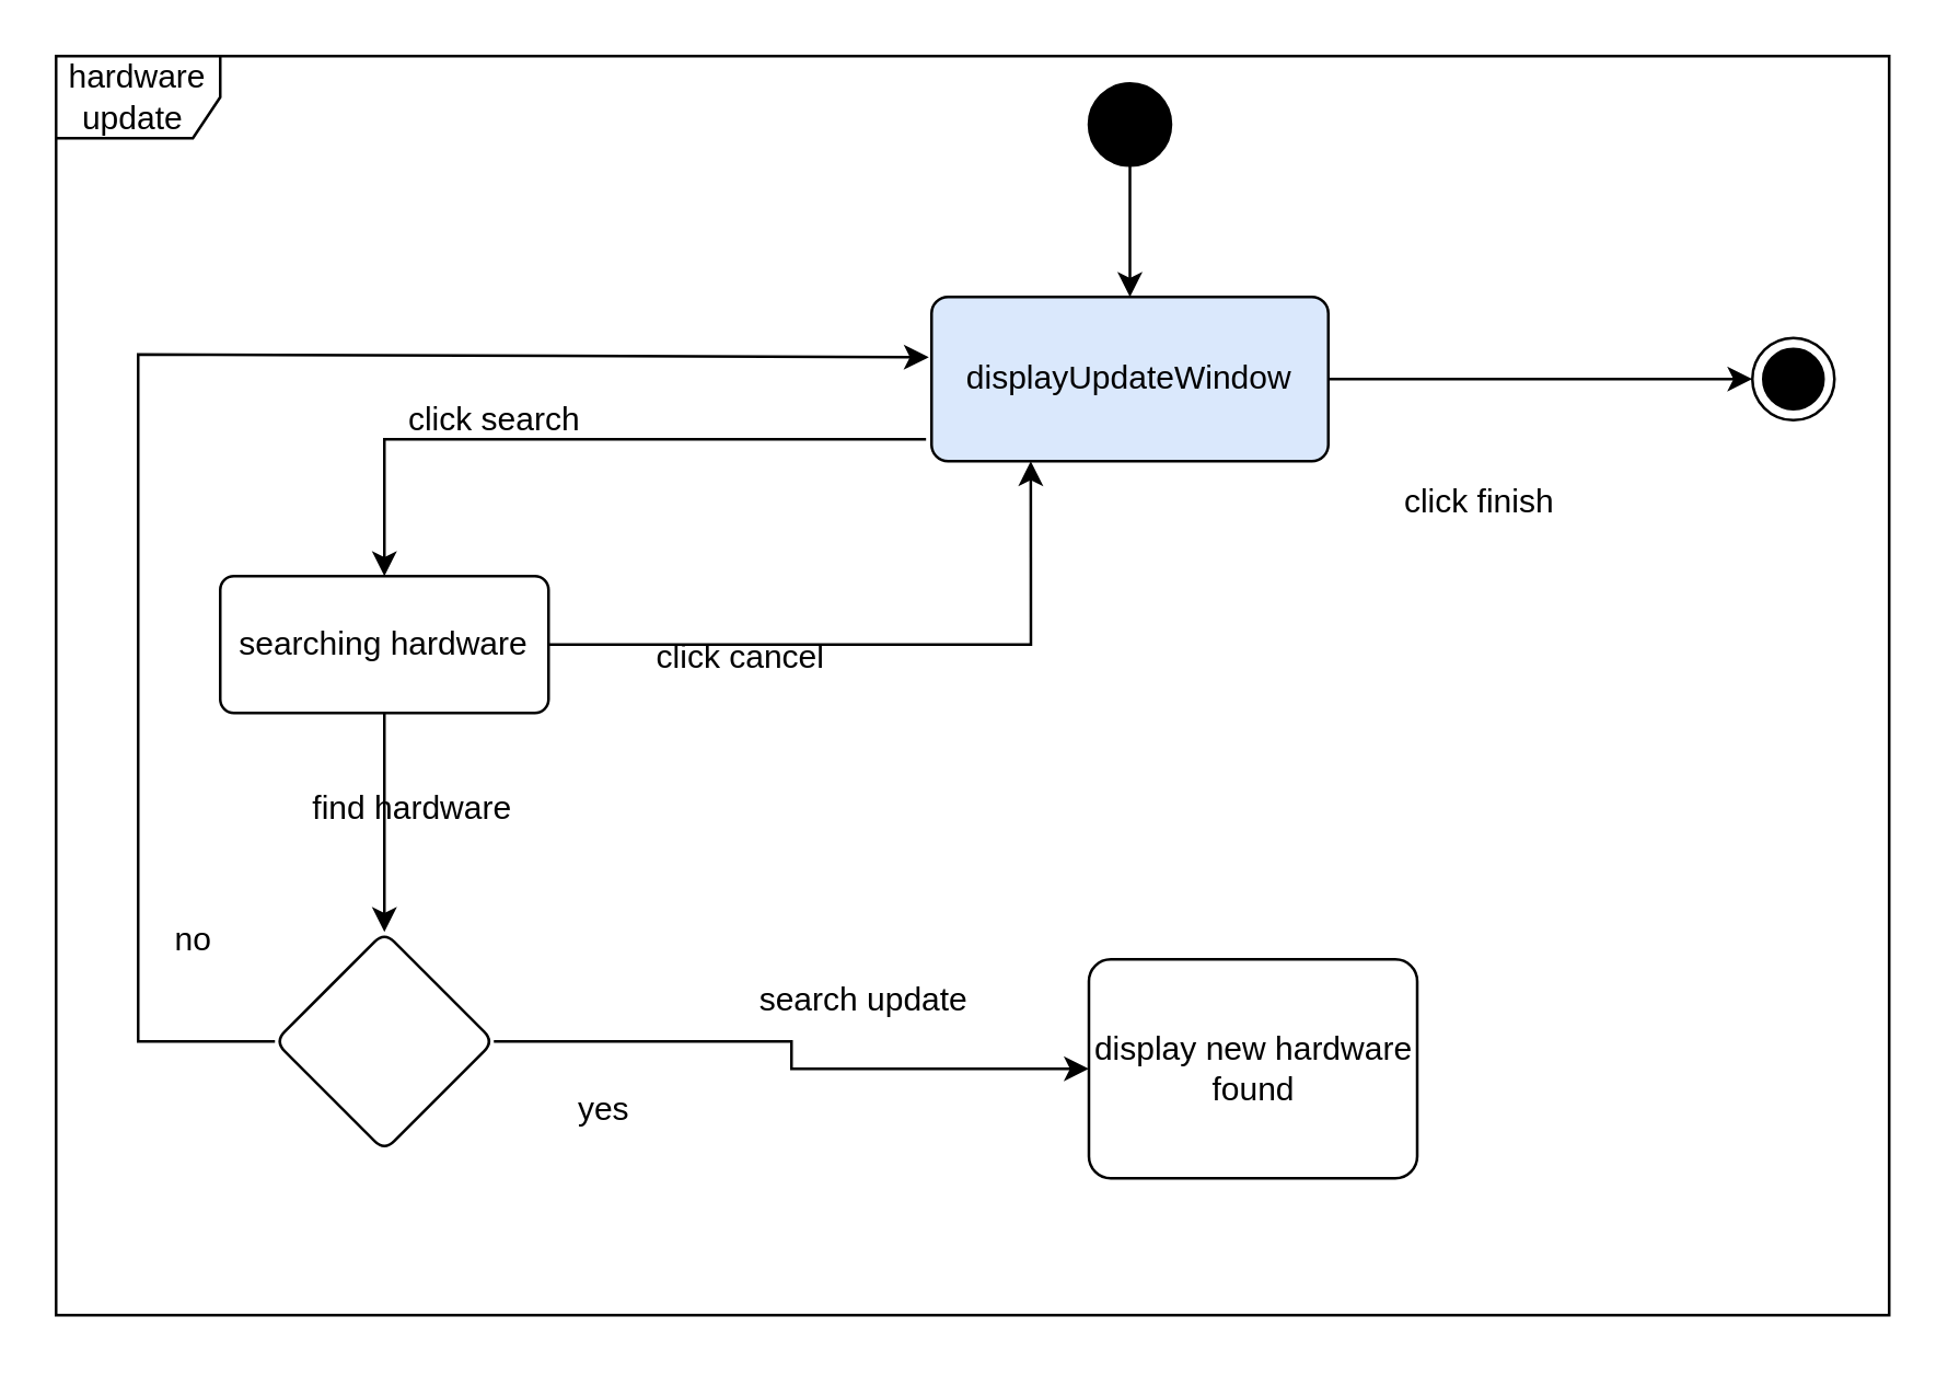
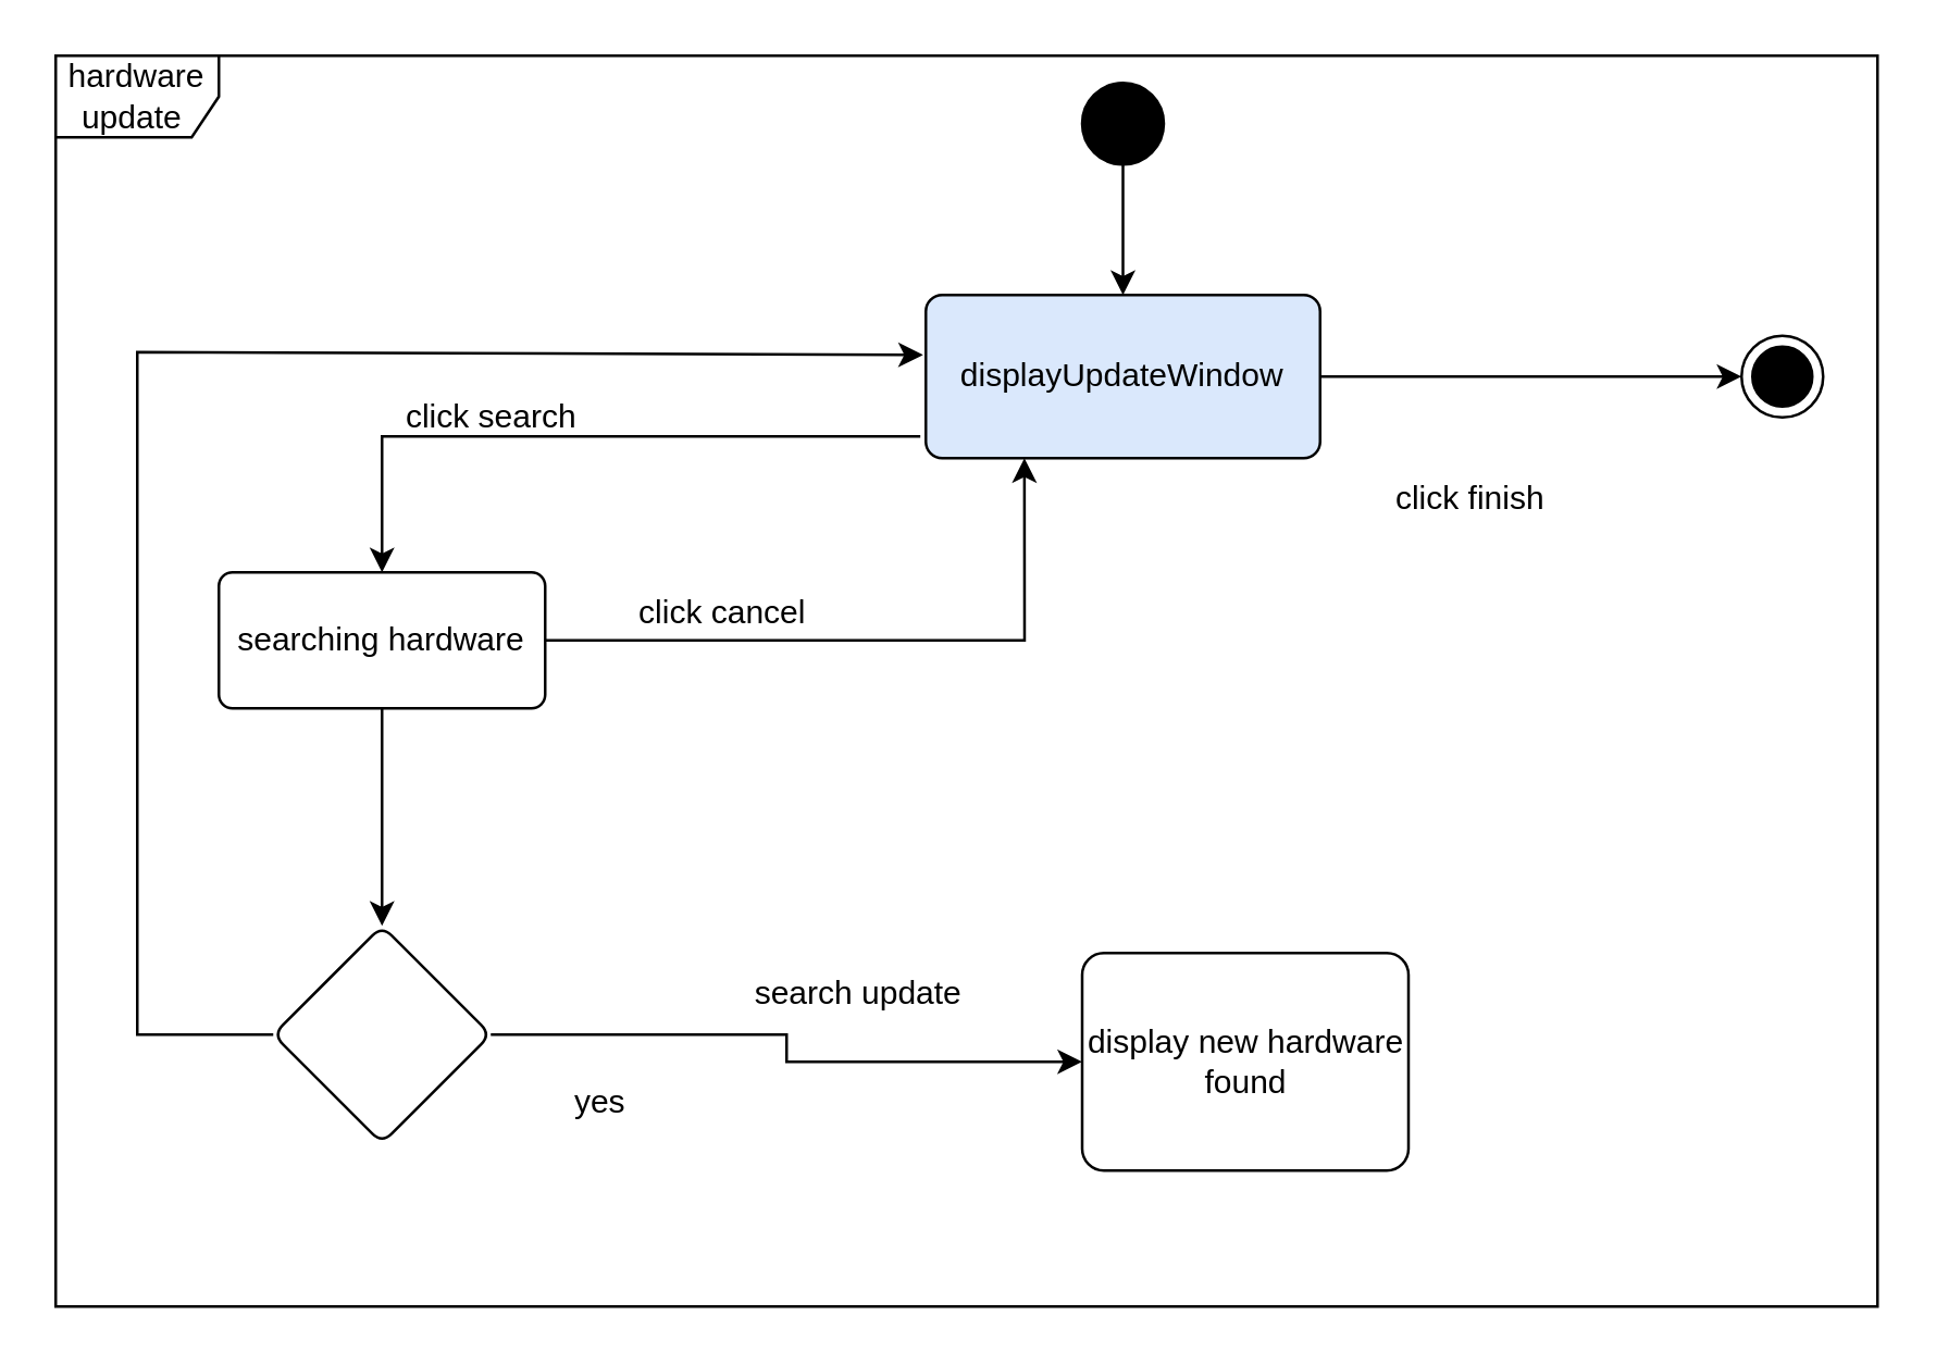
- <mxCell id="18" value="click cancel" style="text;html=1;align=center;verticalAlign=middle;resizable=0;points=[];autosize=1;strokeColor=none;fillColor=none;" vertex="1" parent="1"><mxGeometry x="230" y="225" width="80" height="30" as="geometry" /></mxCell>
+ <mxCell id="18" value="click cancel" style="text;html=1;align=center;verticalAlign=middle;resizable=0;points=[];autosize=1;strokeColor=none;fillColor=none;" vertex="1" parent="1"><mxGeometry x="225" y="210" width="80" height="30" as="geometry" /></mxCell>
- <mxCell id="9" value="find hardware" style="text;html=1;align=center;verticalAlign=middle;resizable=0;points=[];autosize=1;strokeColor=none;fillColor=none;" vertex="1" parent="1"><mxGeometry x="100" y="280" width="100" height="30" as="geometry" /></mxCell>
- <mxCell id="11" value="no" style="text;html=1;align=center;verticalAlign=middle;resizable=0;points=[];autosize=1;strokeColor=none;fillColor=none;" vertex="1" parent="1"><mxGeometry x="50" y="328" width="40" height="30" as="geometry" /></mxCell>
